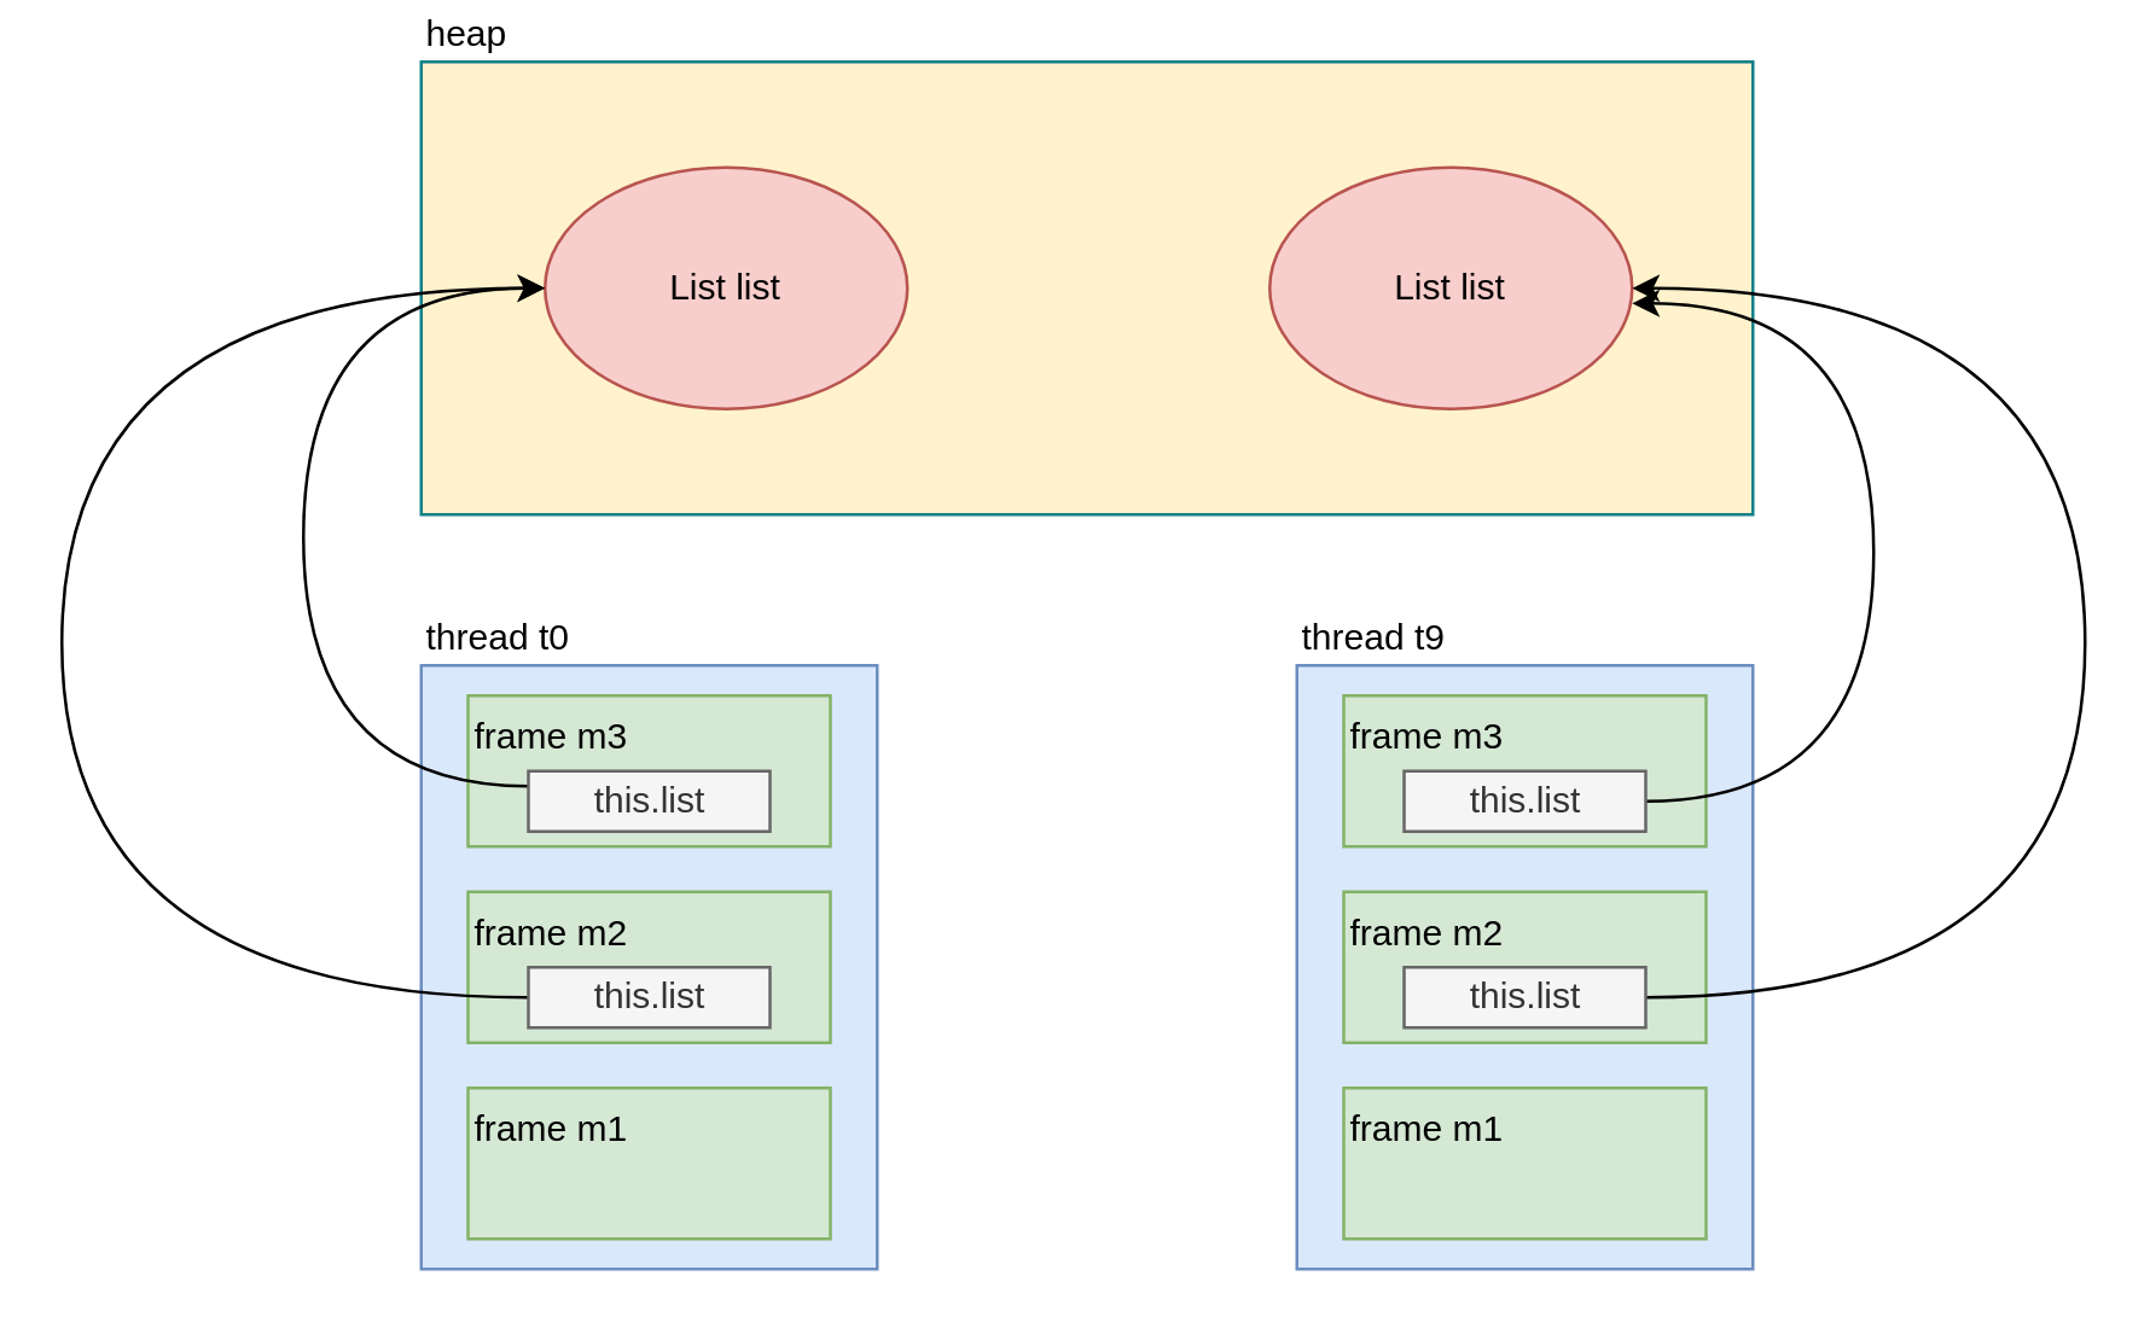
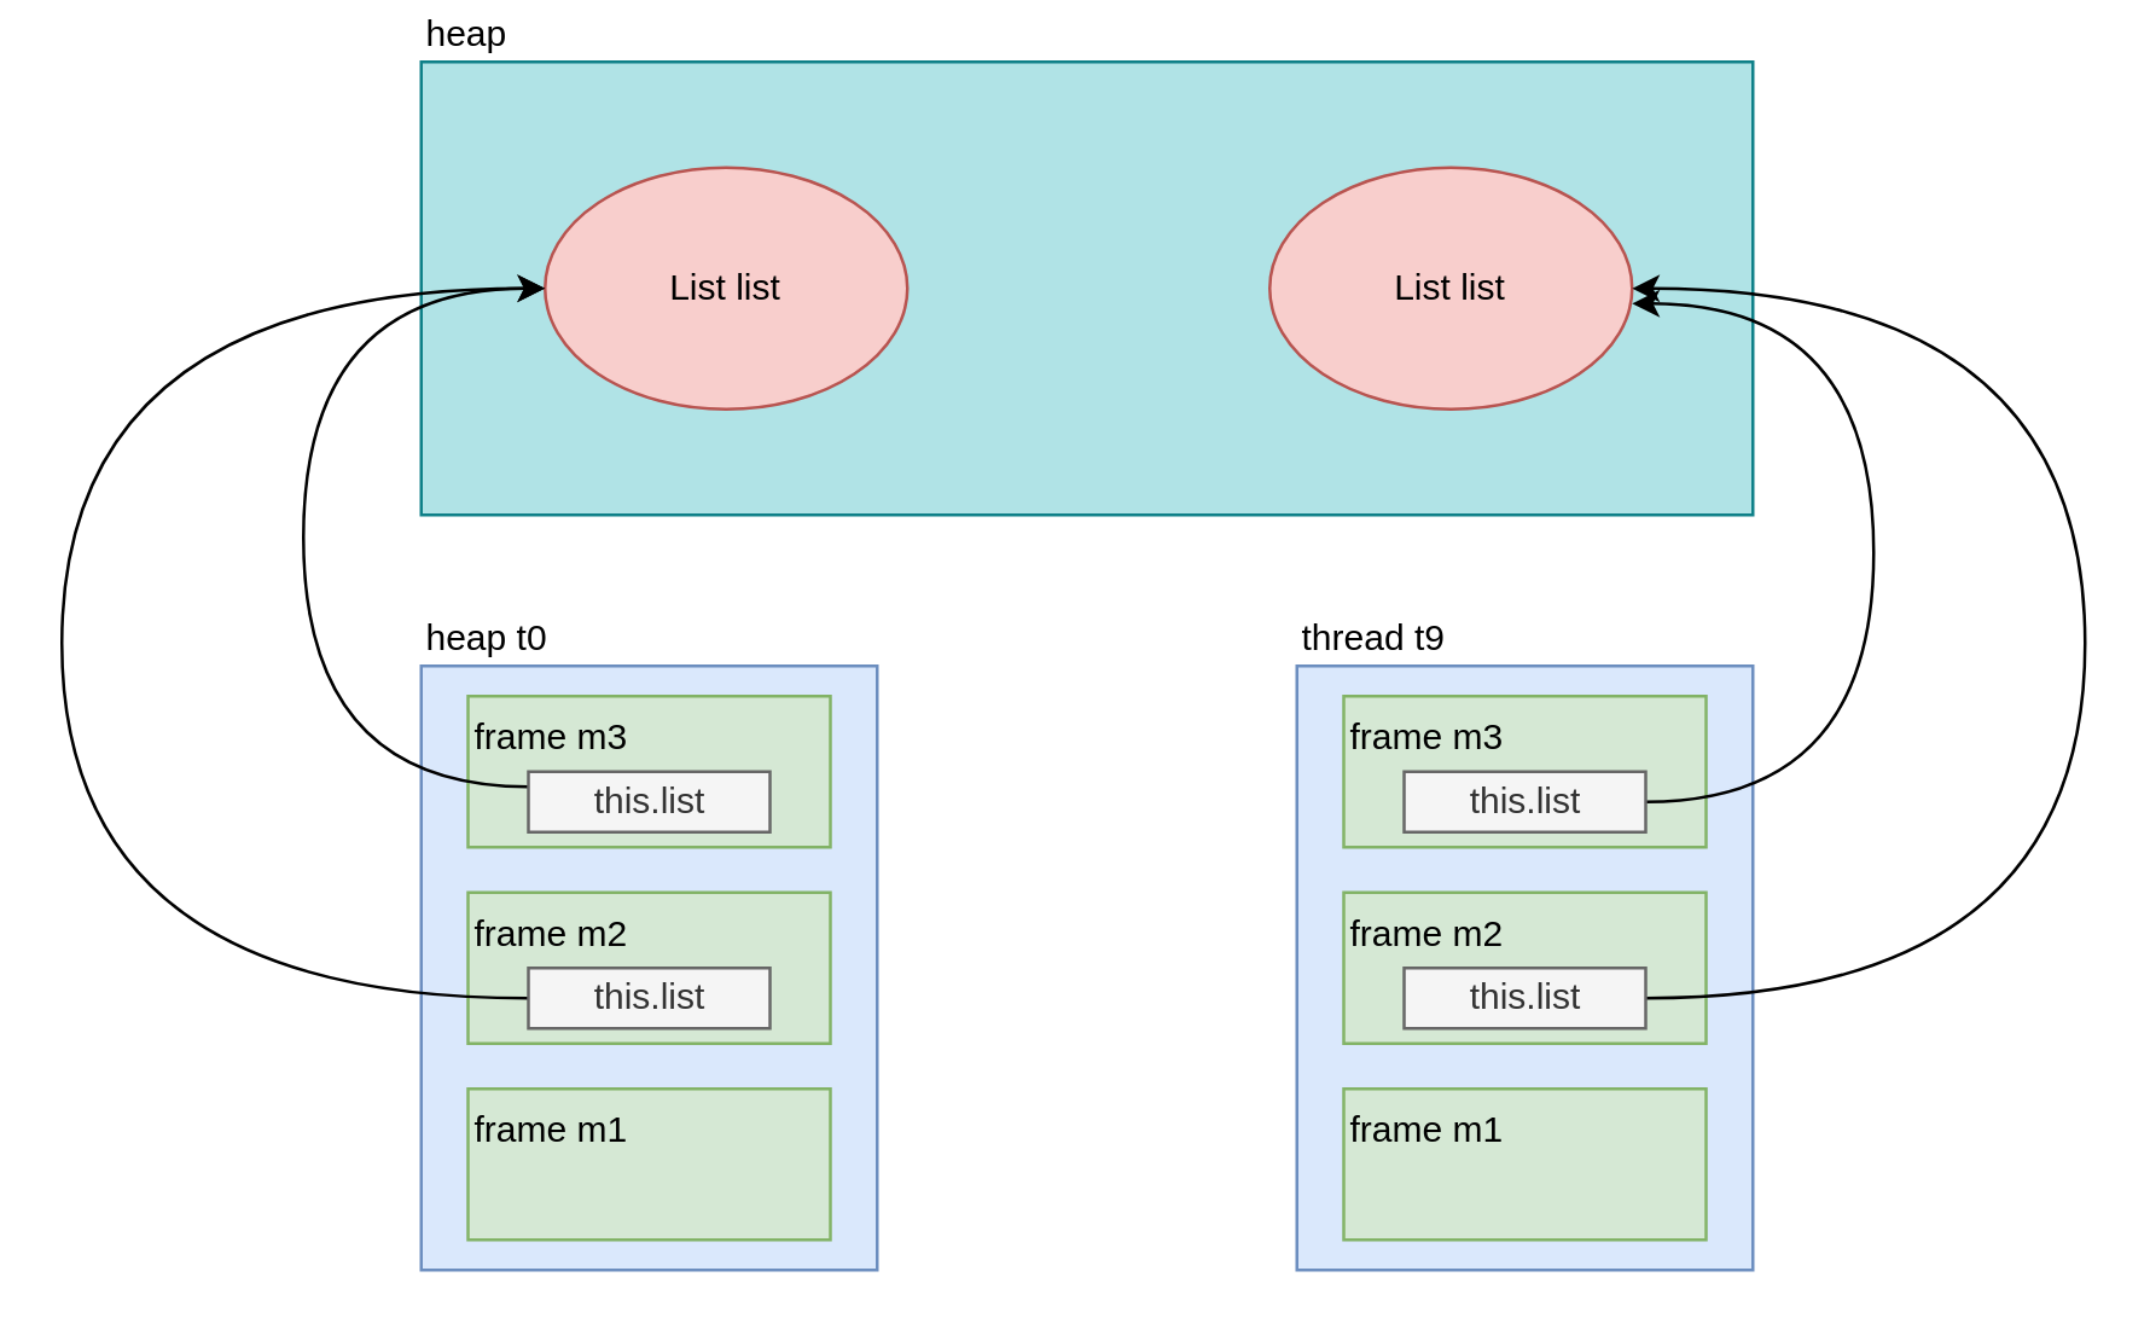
- <mxCell id="2" value="heap" style="rounded=0;whiteSpace=wrap;html=1;labelPosition=center;verticalLabelPosition=top;align=left;verticalAlign=bottom;fillColor=#fff2cc;strokeColor=#0e8088;" parent="1" vertex="1"><mxGeometry x="139" y="20" width="441" height="150" as="geometry" /></mxCell>
+ <mxCell id="2" value="heap" style="rounded=0;whiteSpace=wrap;html=1;labelPosition=center;verticalLabelPosition=top;align=left;verticalAlign=bottom;fillColor=#b0e3e6;strokeColor=#0e8088;" parent="1" vertex="1"><mxGeometry x="139" y="20" width="441" height="150" as="geometry" /></mxCell>
- <mxCell id="5" value="thread t0" style="rounded=0;whiteSpace=wrap;html=1;fillColor=#dae8fc;strokeColor=#6c8ebf;align=left;labelPosition=center;verticalLabelPosition=top;verticalAlign=bottom;" parent="1" vertex="1"><mxGeometry x="139" y="220" width="151" height="200" as="geometry" /></mxCell>
+ <mxCell id="5" value="heap t0" style="rounded=0;whiteSpace=wrap;html=1;fillColor=#dae8fc;strokeColor=#6c8ebf;align=left;labelPosition=center;verticalLabelPosition=top;verticalAlign=bottom;" parent="1" vertex="1"><mxGeometry x="139" y="220" width="151" height="200" as="geometry" /></mxCell>
